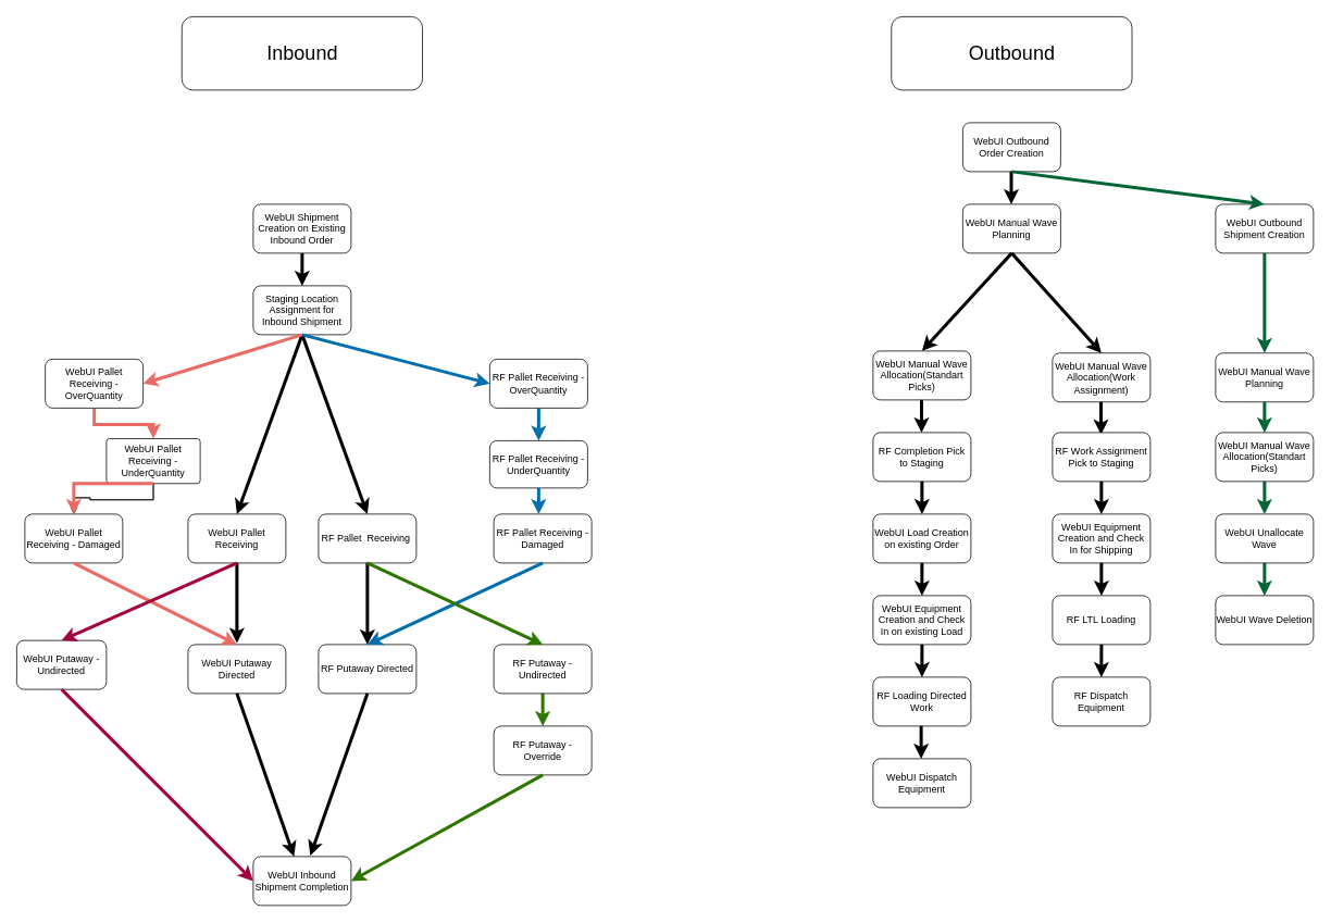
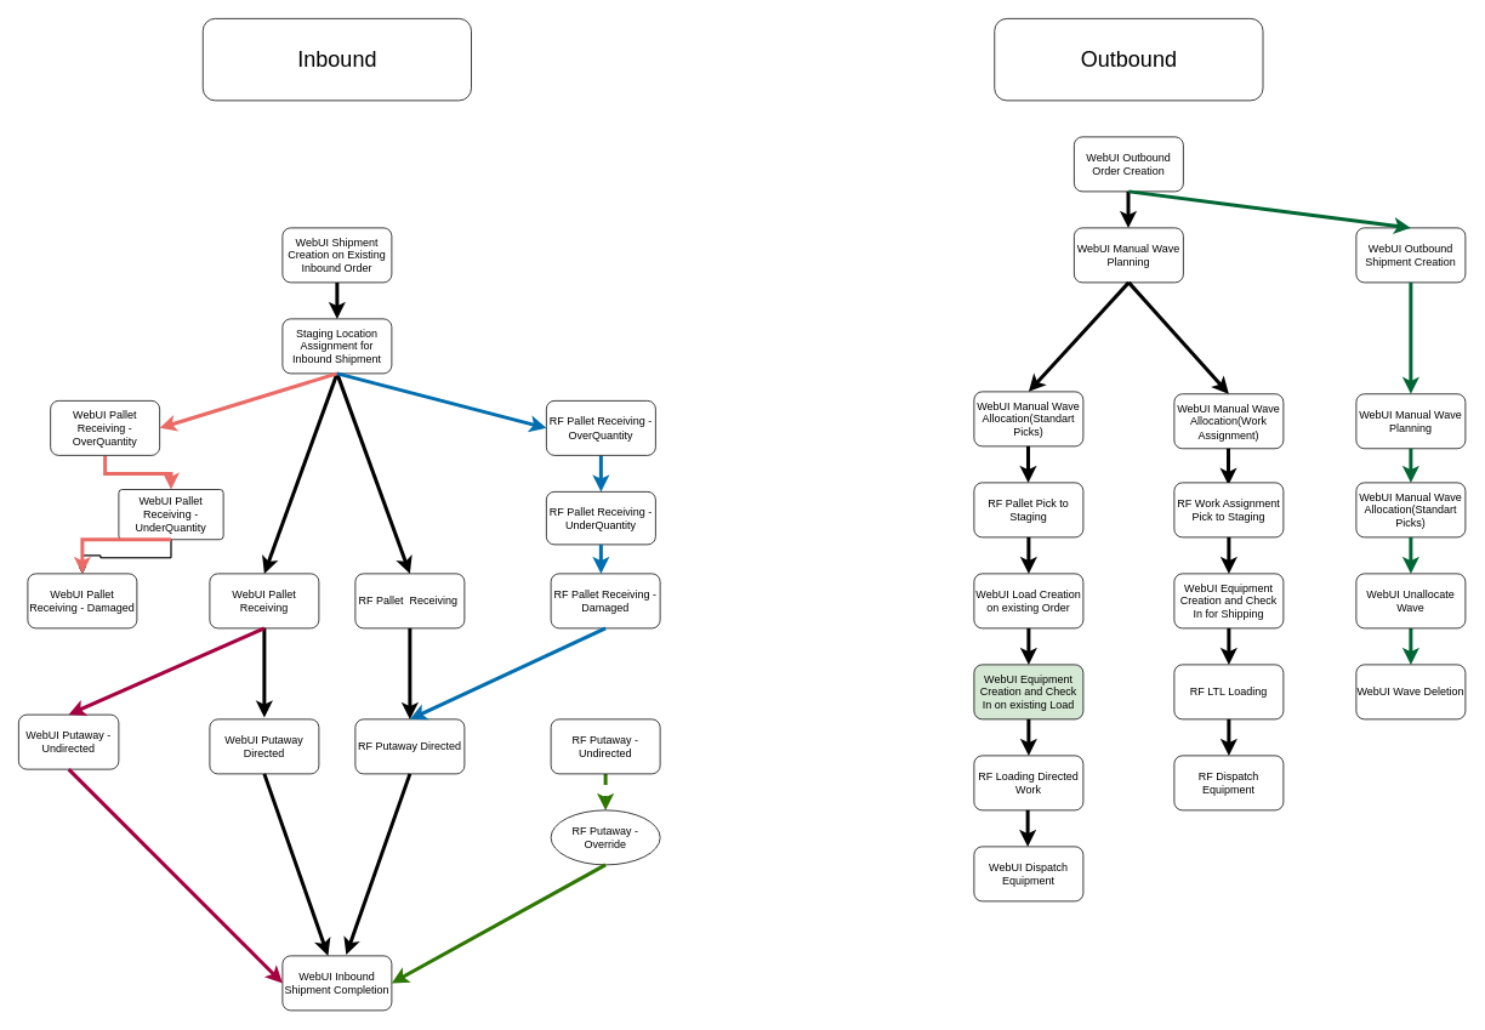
- <mxCell id="53" value="RF Completion Pick to Staging" style="rounded=1;whiteSpace=wrap;html=1;" parent="1" vertex="1"><mxGeometry x="1070" y="530" width="120" height="60" as="geometry" /></mxCell>
+ <mxCell id="53" value="RF Pallet Pick to Staging" style="rounded=1;whiteSpace=wrap;html=1;" parent="1" vertex="1"><mxGeometry x="1070" y="530" width="120" height="60" as="geometry" /></mxCell>
- <mxCell id="35" value="" style="endArrow=classic;html=1;strokeColor=#EA6B66;strokeWidth=4;entryX=0.5;entryY=0;entryDx=0;entryDy=0;exitX=0.5;exitY=1;exitDx=0;exitDy=0;" parent="1" source="16" target="4" edge="1"><mxGeometry width="50" height="50" relative="1" as="geometry"><mxPoint x="90" y="700" as="sourcePoint" /><mxPoint x="80" y="1130" as="targetPoint" /></mxGeometry></mxCell>
- <mxCell id="38" value="" style="endArrow=classic;html=1;strokeColor=#2D7600;strokeWidth=4;exitX=0.5;exitY=1;exitDx=0;exitDy=0;entryX=0.5;entryY=0;entryDx=0;entryDy=0;" parent="1" source="14" target="26" edge="1"><mxGeometry width="50" height="50" relative="1" as="geometry"><mxPoint x="30" y="1180" as="sourcePoint" /><mxPoint x="80" y="1130" as="targetPoint" /></mxGeometry></mxCell>
- <mxCell id="52" value="WebUI Equipment Creation and Check In on existing Load" style="rounded=1;whiteSpace=wrap;html=1;" parent="1" vertex="1"><mxGeometry x="1070" y="730" width="120" height="60" as="geometry" /></mxCell>
+ <mxCell id="52" value="WebUI Equipment Creation and Check In on existing Load" style="rounded=1;whiteSpace=wrap;html=1;fillColor=#d5e8d4;" parent="1" vertex="1"><mxGeometry x="1070" y="730" width="120" height="60" as="geometry" /></mxCell>
- <mxCell id="25" value="" style="edgeStyle=orthogonalEdgeStyle;rounded=0;orthogonalLoop=1;jettySize=auto;html=1;strokeWidth=4;strokeColor=#2D7600;fillColor=#60a917;" parent="1" source="26" target="27" edge="1"><mxGeometry relative="1" as="geometry" /></mxCell>
+ <mxCell id="25" value="" style="edgeStyle=orthogonalEdgeStyle;rounded=0;orthogonalLoop=1;jettySize=auto;html=1;strokeWidth=4;strokeColor=#2D7600;fillColor=#60a917;dashed=1;" parent="1" source="26" target="27" edge="1"><mxGeometry relative="1" as="geometry" /></mxCell>
- <mxCell id="27" value="RF Putaway - Override" style="rounded=1;whiteSpace=wrap;html=1;" parent="1" vertex="1"><mxGeometry x="605" y="890" width="120" height="60" as="geometry" /></mxCell>
+ <mxCell id="27" value="RF Putaway - Override" style="ellipse;whiteSpace=wrap;html=1;" parent="1" vertex="1"><mxGeometry x="605" y="890" width="120" height="60" as="geometry" /></mxCell>
